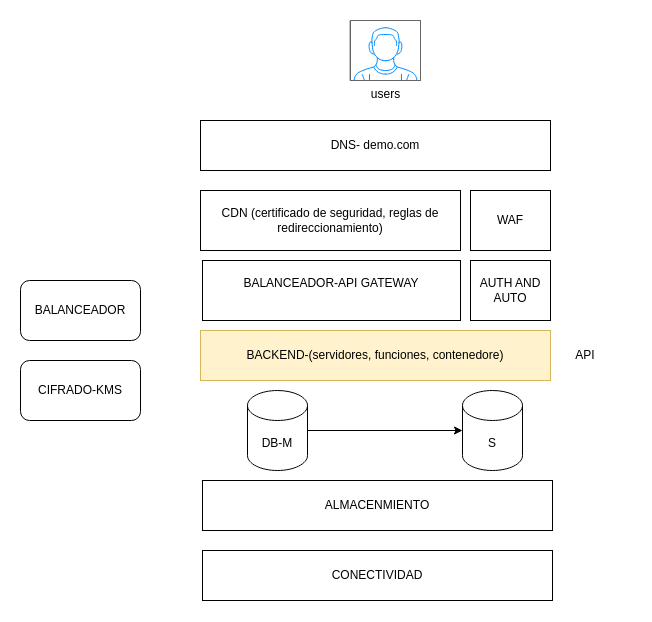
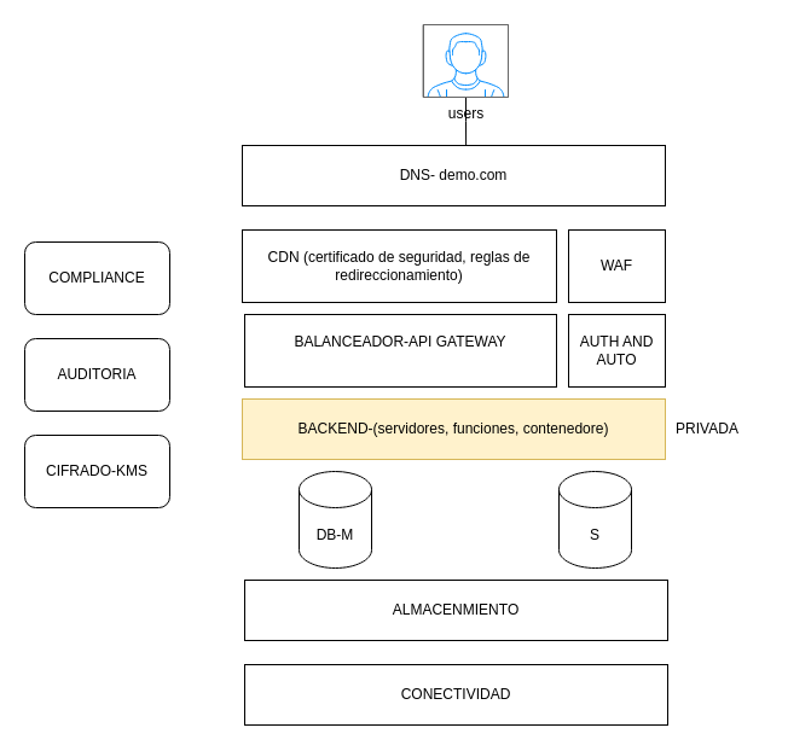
+ <mxCell id="2" style="edgeStyle=orthogonalEdgeStyle;rounded=0;orthogonalLoop=1;jettySize=auto;html=1;entryX=0.529;entryY=0.167;entryDx=0;entryDy=0;entryPerimeter=0;" edge="1" parent="1" source="3" target="4"><mxGeometry relative="1" as="geometry" /></mxCell>
+ <mxCell id="16" value="COMPLIANCE" style="rounded=1;whiteSpace=wrap;html=1;" vertex="1" parent="1"><mxGeometry x="20" y="200" width="120" height="60" as="geometry" /></mxCell>
- <mxCell id="17" value="BALANCEADOR" style="rounded=1;whiteSpace=wrap;html=1;" vertex="1" parent="1"><mxGeometry x="20" y="280" width="120" height="60" as="geometry" /></mxCell>
+ <mxCell id="17" value="AUDITORIA" style="rounded=1;whiteSpace=wrap;html=1;" vertex="1" parent="1"><mxGeometry x="20" y="280" width="120" height="60" as="geometry" /></mxCell>
- <mxCell id="10" value="&lt;div&gt;API&lt;br&gt;&lt;/div&gt;" style="text;html=1;strokeColor=none;fillColor=none;align=center;verticalAlign=middle;whiteSpace=wrap;rounded=0;" vertex="1" parent="1"><mxGeometry x="540" y="330" width="90" height="50" as="geometry" /></mxCell>
+ <mxCell id="10" value="&lt;div&gt;PRIVADA&lt;br&gt;&lt;/div&gt;" style="text;html=1;strokeColor=none;fillColor=none;align=center;verticalAlign=middle;whiteSpace=wrap;rounded=0;" vertex="1" parent="1"><mxGeometry x="540" y="330" width="90" height="50" as="geometry" /></mxCell>
- <mxCell id="11" style="edgeStyle=orthogonalEdgeStyle;rounded=0;orthogonalLoop=1;jettySize=auto;html=1;" edge="1" parent="1" source="12" target="13"><mxGeometry relative="1" as="geometry" /></mxCell>
